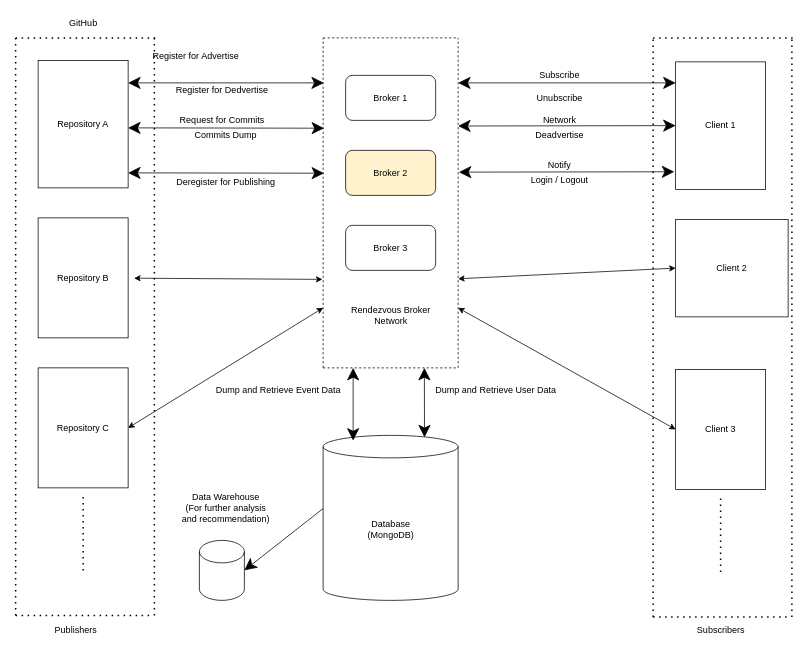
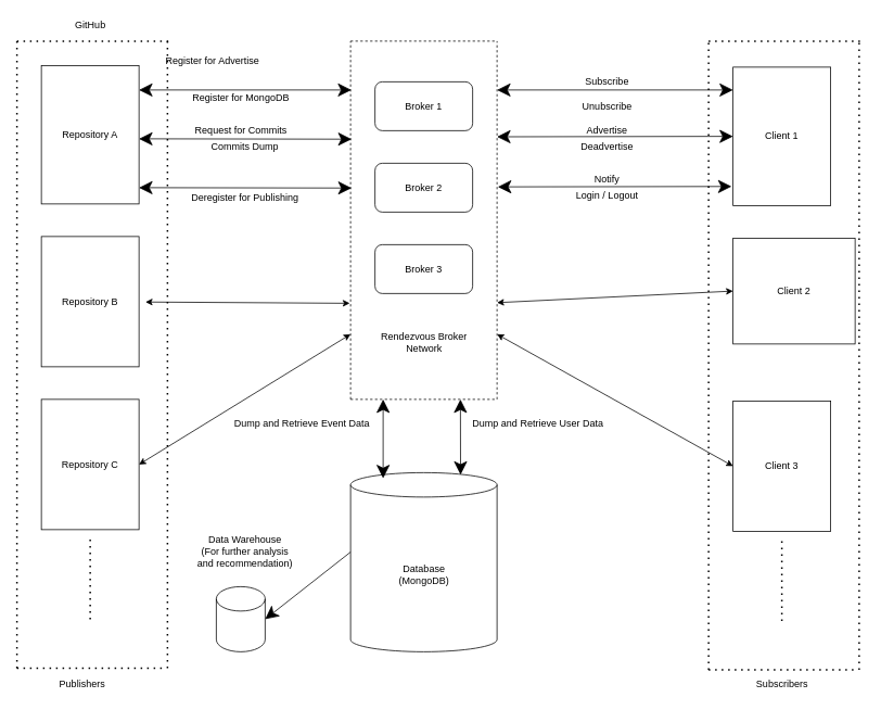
- <mxCell id="21" value="Register for Dedvertise" style="text;html=1;align=center;verticalAlign=middle;resizable=0;points=[];autosize=1;strokeColor=none;fillColor=none;" parent="1" vertex="1"><mxGeometry x="225" y="110" width="140" height="20" as="geometry" /></mxCell>
+ <mxCell id="21" value="Register for MongoDB" style="text;html=1;align=center;verticalAlign=middle;resizable=0;points=[];autosize=1;strokeColor=none;fillColor=none;" parent="1" vertex="1"><mxGeometry x="225" y="110" width="140" height="20" as="geometry" /></mxCell>
- <mxCell id="41" value="Network" style="text;html=1;align=center;verticalAlign=middle;resizable=0;points=[];autosize=1;strokeColor=none;fillColor=none;" parent="1" vertex="1"><mxGeometry x="710" y="150" width="70" height="20" as="geometry" /></mxCell>
+ <mxCell id="41" value="Advertise" style="text;html=1;align=center;verticalAlign=middle;resizable=0;points=[];autosize=1;strokeColor=none;fillColor=none;" parent="1" vertex="1"><mxGeometry x="710" y="150" width="70" height="20" as="geometry" /></mxCell>
- <mxCell id="54" value="Broker 2" style="rounded=1;whiteSpace=wrap;html=1;fillColor=#fff2cc;" vertex="1" parent="1"><mxGeometry x="460" y="200" width="120" height="60" as="geometry" /></mxCell>
+ <mxCell id="54" value="Broker 2" style="rounded=1;whiteSpace=wrap;html=1;" vertex="1" parent="1"><mxGeometry x="460" y="200" width="120" height="60" as="geometry" /></mxCell>
